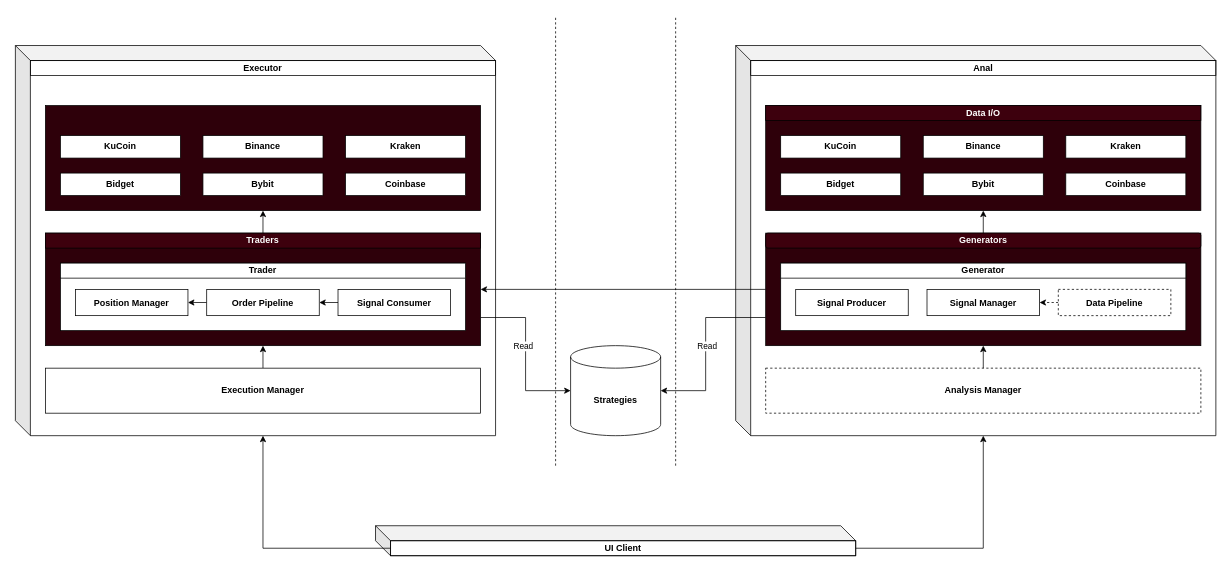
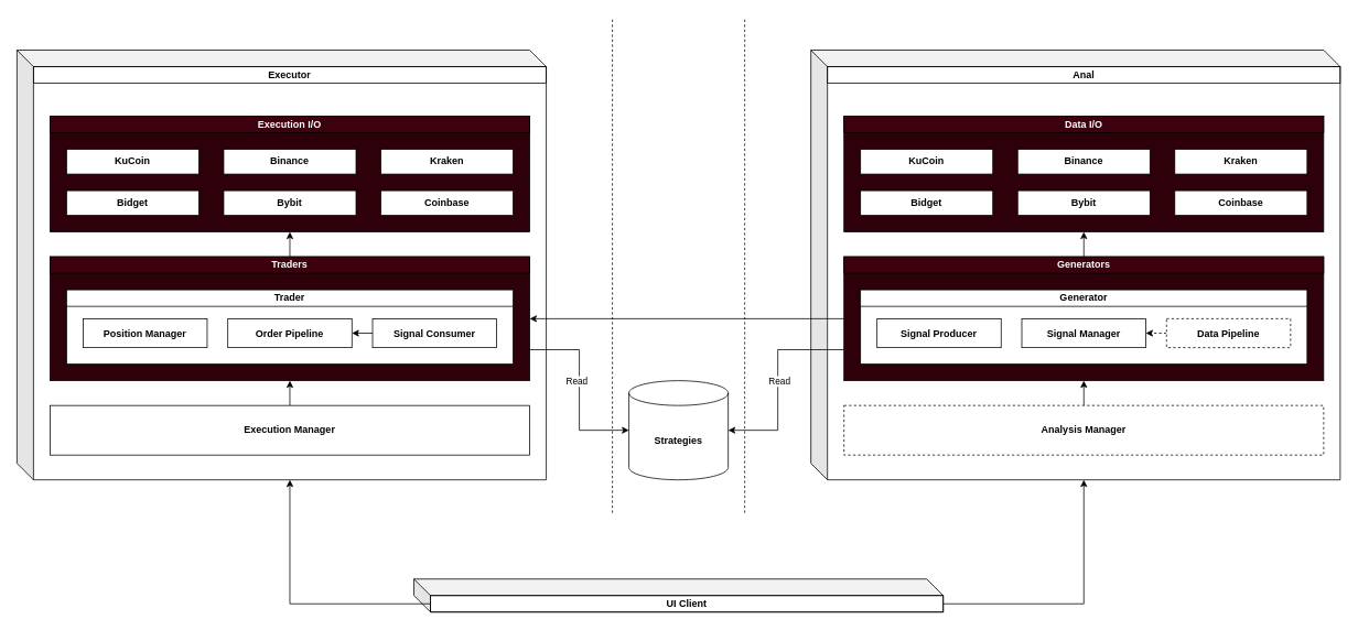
+ <mxCell id="5" value="Execution I/O" style="rounded=0;whiteSpace=wrap;html=1;fontStyle=1;fillColor=#3D000D;fontColor=#ffffff;strokeColor=#000000;" vertex="1" parent="1"><mxGeometry x="60" y="140" width="580" height="20" as="geometry" /></mxCell>
- <mxCell id="38" value="Generators" style="whiteSpace=wrap;html=1;fontStyle=1;fillColor=#3D000D;fontColor=#ffffff;strokeColor=#000000;rounded=1;" vertex="1" parent="1"><mxGeometry x="1020" y="310" width="580" height="20" as="geometry" /></mxCell>
+ <mxCell id="38" value="Generators" style="rounded=0;whiteSpace=wrap;html=1;fontStyle=1;fillColor=#3D000D;fontColor=#ffffff;strokeColor=#000000;" vertex="1" parent="1"><mxGeometry x="1020" y="310" width="580" height="20" as="geometry" /></mxCell>
- <mxCell id="21" style="edgeStyle=orthogonalEdgeStyle;rounded=0;orthogonalLoop=1;jettySize=auto;html=1;exitX=0;exitY=0.5;exitDx=0;exitDy=0;entryX=1;entryY=0.5;entryDx=0;entryDy=0;" edge="1" parent="1" source="22" target="20"><mxGeometry relative="1" as="geometry" /></mxCell>
